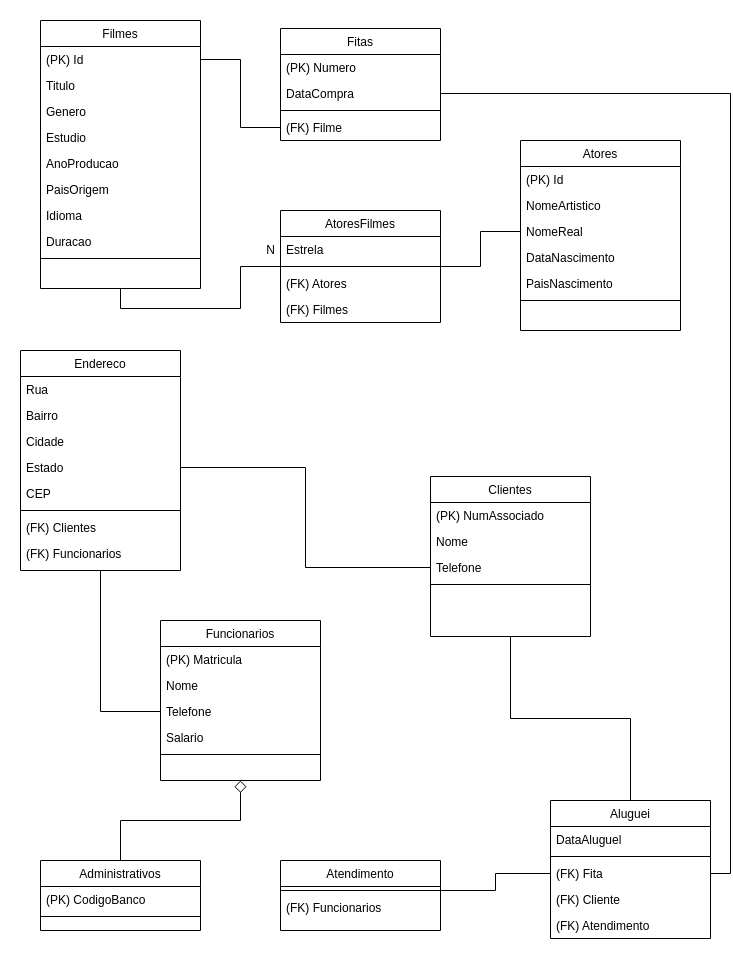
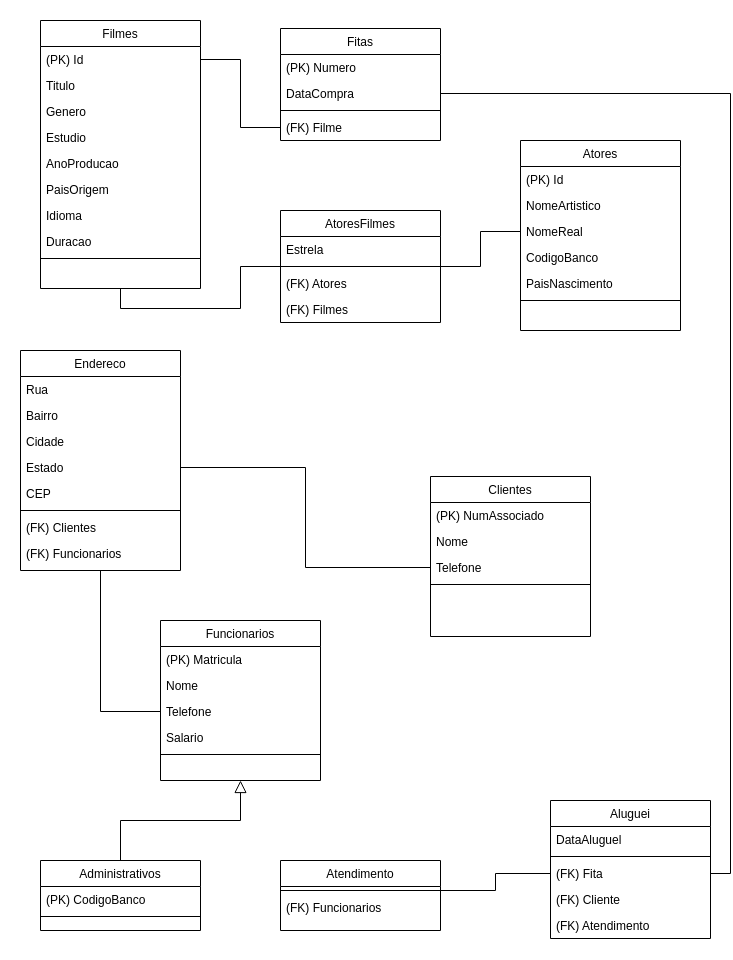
- <mxCell id="60" value="N" style="text;html=1;align=center;verticalAlign=middle;resizable=0;points=[];autosize=1;strokeColor=none;fillColor=none;" vertex="1" parent="1"><mxGeometry x="260" y="240" width="20" height="20" as="geometry" /></mxCell>
- <mxCell id="22" value="DataNascimento" style="text;align=left;verticalAlign=top;spacingLeft=4;spacingRight=4;overflow=hidden;rotatable=0;points=[[0,0.5],[1,0.5]];portConstraint=eastwest;rounded=0;shadow=0;html=0;" vertex="1" parent="18"><mxGeometry y="104" width="160" height="26" as="geometry" /></mxCell>
+ <mxCell id="22" value="CodigoBanco" style="text;align=left;verticalAlign=top;spacingLeft=4;spacingRight=4;overflow=hidden;rotatable=0;points=[[0,0.5],[1,0.5]];portConstraint=eastwest;rounded=0;shadow=0;html=0;" vertex="1" parent="18"><mxGeometry y="104" width="160" height="26" as="geometry" /></mxCell>
- <mxCell id="62" style="edgeStyle=orthogonalEdgeStyle;rounded=0;orthogonalLoop=1;jettySize=auto;html=1;entryX=0.5;entryY=1;entryDx=0;entryDy=0;endArrow=none;endFill=0;" edge="1" parent="1" source="63" target="25"><mxGeometry relative="1" as="geometry" /></mxCell>
- <mxCell id="2" value="" style="endArrow=diamond;endSize=10;endFill=0;shadow=0;strokeWidth=1;rounded=0;edgeStyle=elbowEdgeStyle;elbow=vertical;exitX=0.5;exitY=0;exitDx=0;exitDy=0;entryX=0.5;entryY=1;entryDx=0;entryDy=0;" parent="1" source="46" target="40" edge="1"><mxGeometry width="160" relative="1" as="geometry"><mxPoint x="140" y="912" as="sourcePoint" /><mxPoint x="240" y="810" as="targetPoint" /></mxGeometry></mxCell>
+ <mxCell id="2" value="" style="endArrow=block;endSize=10;endFill=0;shadow=0;strokeWidth=1;rounded=0;edgeStyle=elbowEdgeStyle;elbow=vertical;exitX=0.5;exitY=0;exitDx=0;exitDy=0;entryX=0.5;entryY=1;entryDx=0;entryDy=0;" parent="1" source="46" target="40" edge="1"><mxGeometry width="160" relative="1" as="geometry"><mxPoint x="140" y="912" as="sourcePoint" /><mxPoint x="240" y="810" as="targetPoint" /></mxGeometry></mxCell>
